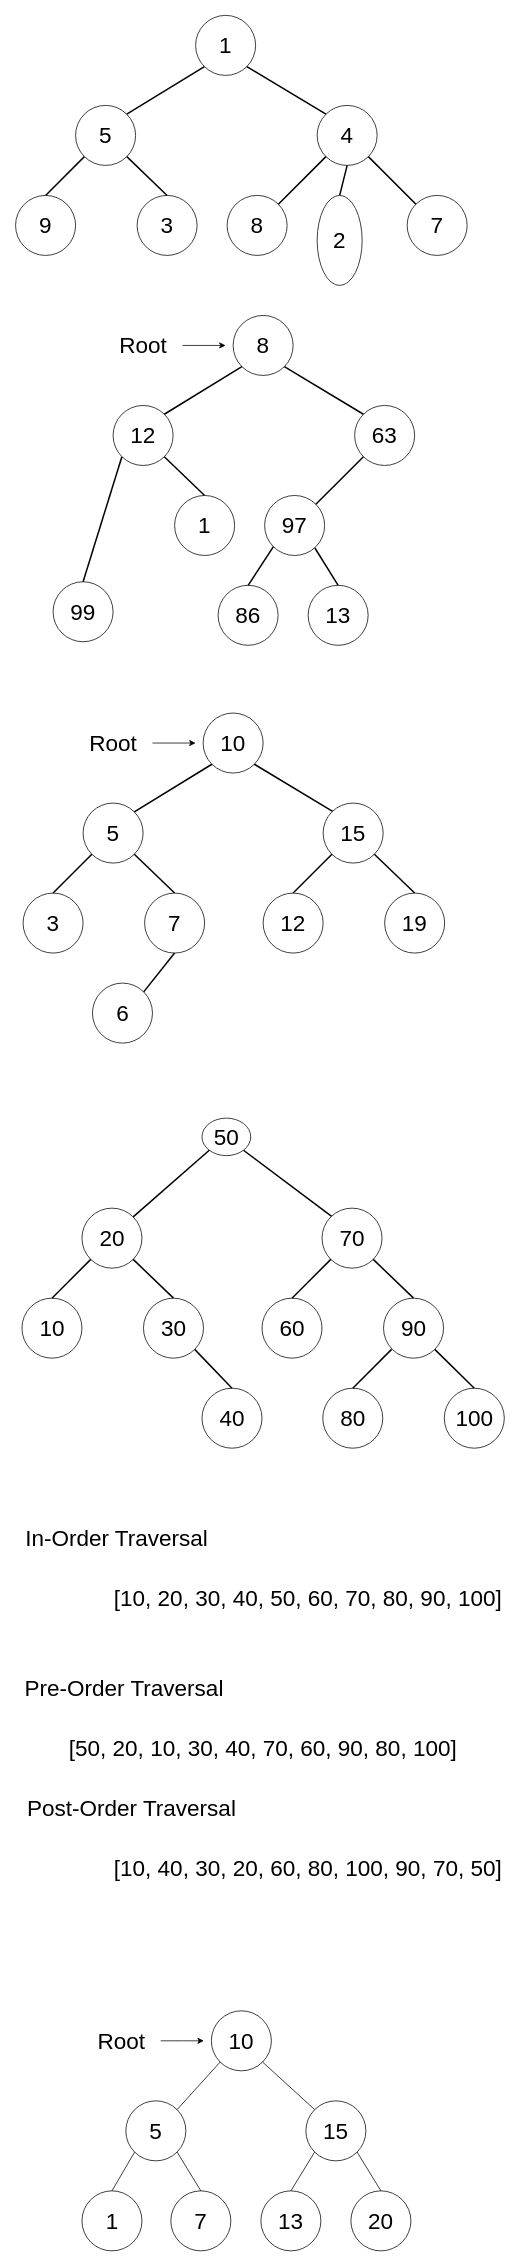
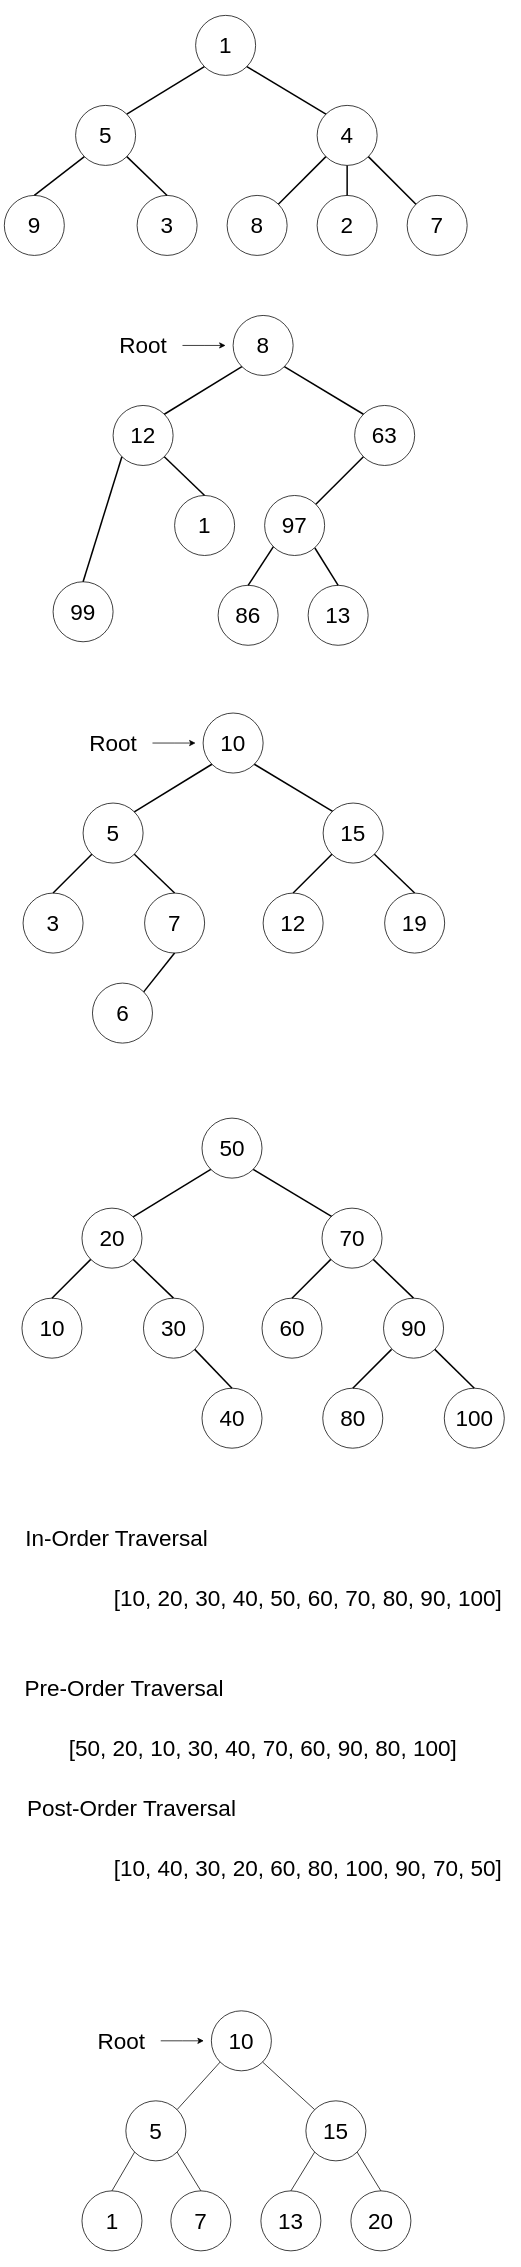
- <mxCell id="5" value="&lt;font style=&quot;font-size: 30px&quot;&gt;9&lt;/font&gt;" style="ellipse;whiteSpace=wrap;html=1;aspect=fixed;" vertex="1" parent="1"><mxGeometry x="20" y="260" width="80" height="80" as="geometry" /></mxCell>
+ <mxCell id="5" value="&lt;font style=&quot;font-size: 30px&quot;&gt;9&lt;/font&gt;" style="ellipse;whiteSpace=wrap;html=1;aspect=fixed;" vertex="1" parent="1"><mxGeometry x="5" y="260" width="80" height="80" as="geometry" /></mxCell>
- <mxCell id="8" value="&lt;font style=&quot;font-size: 30px&quot;&gt;2&lt;/font&gt;" style="ellipse;whiteSpace=wrap;html=1;aspect=fixed;" vertex="1" parent="1"><mxGeometry x="422" y="260" width="60" height="120" as="geometry" /></mxCell>
+ <mxCell id="8" value="&lt;font style=&quot;font-size: 30px&quot;&gt;2&lt;/font&gt;" style="ellipse;whiteSpace=wrap;html=1;aspect=fixed;" vertex="1" parent="1"><mxGeometry x="422" y="260" width="80" height="80" as="geometry" /></mxCell>
- <mxCell id="51" value="&lt;font style=&quot;font-size: 30px&quot;&gt;50&lt;/font&gt;" style="ellipse;whiteSpace=wrap;html=1;aspect=fixed;" vertex="1" parent="1"><mxGeometry x="268.5" y="1490" width="65" height="50" as="geometry" /></mxCell>
+ <mxCell id="51" value="&lt;font style=&quot;font-size: 30px&quot;&gt;50&lt;/font&gt;" style="ellipse;whiteSpace=wrap;html=1;aspect=fixed;" vertex="1" parent="1"><mxGeometry x="268.5" y="1490" width="80" height="80" as="geometry" /></mxCell>
